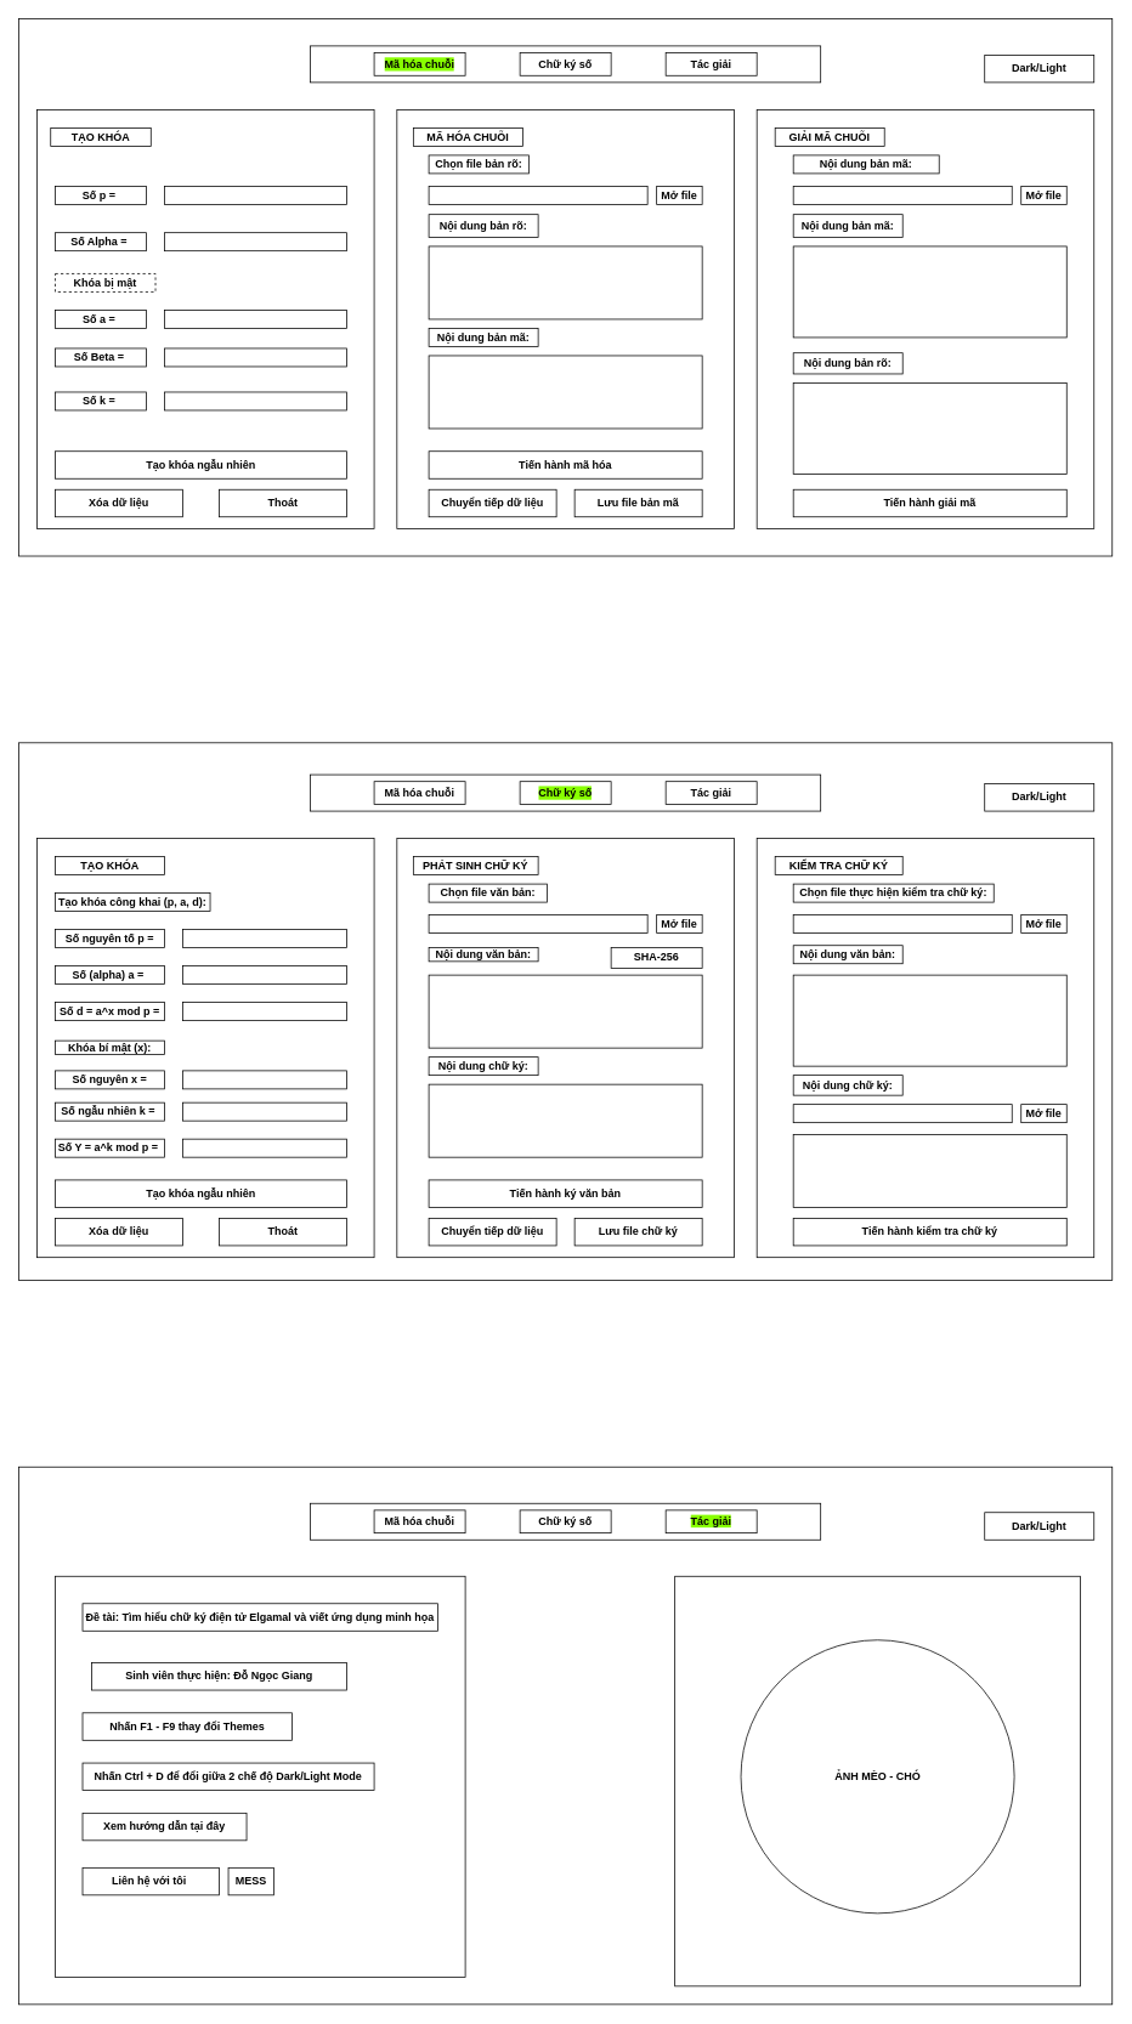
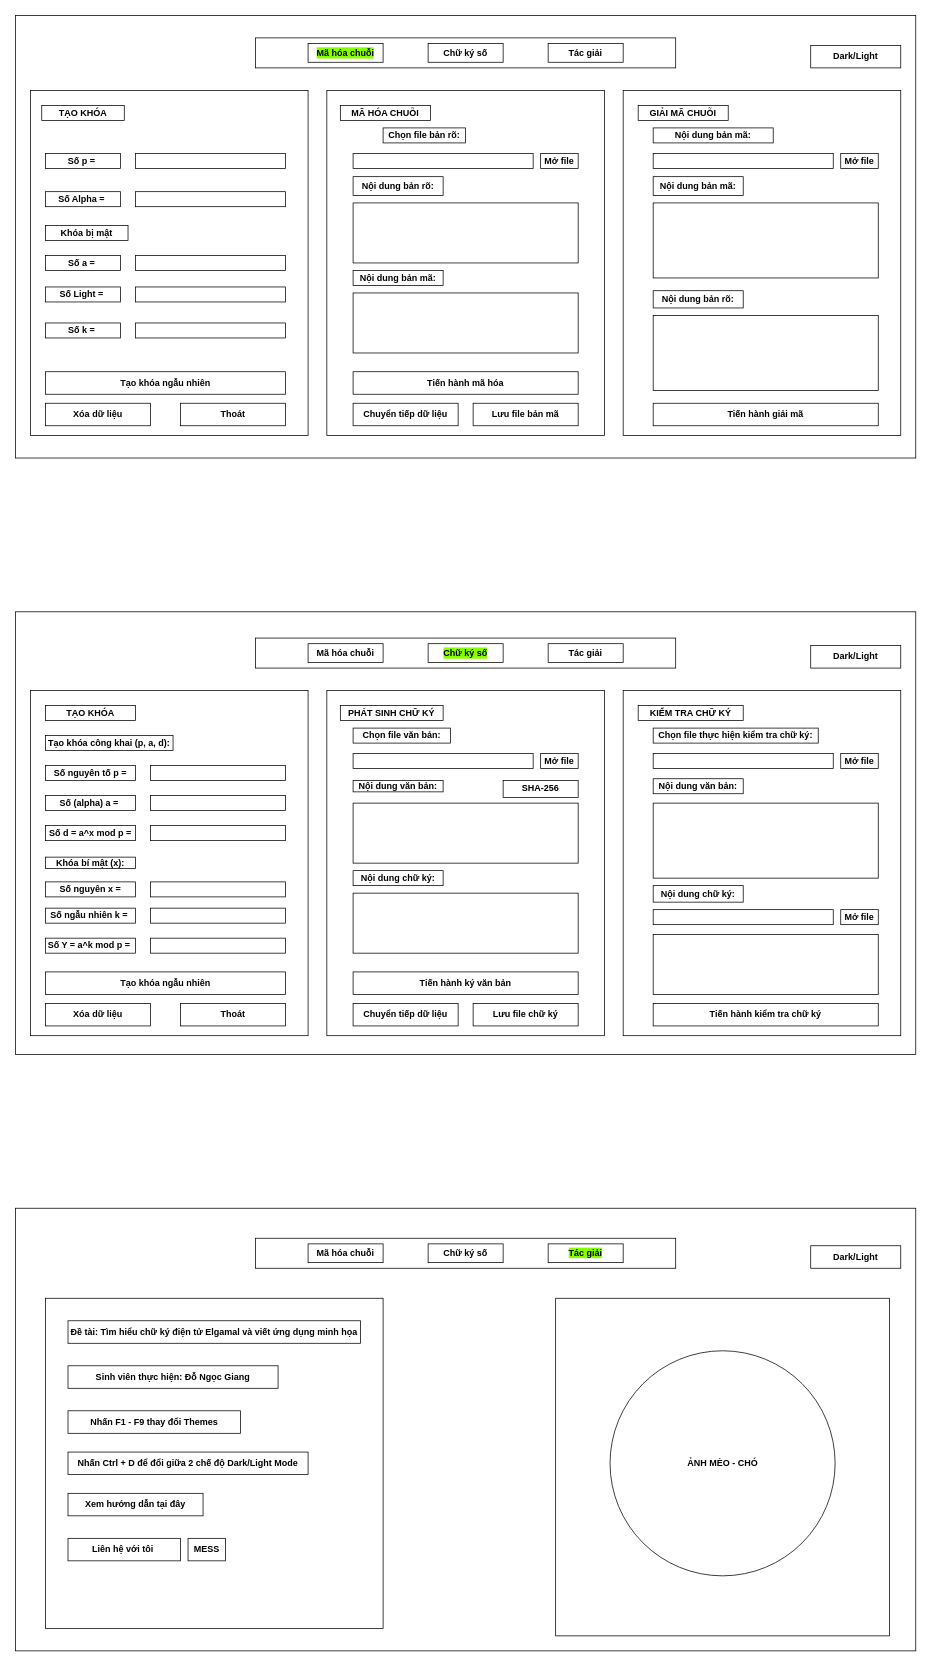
- <mxCell id="25" value="&lt;b&gt;Chọn file bản rõ:&lt;/b&gt;" style="rounded=0;whiteSpace=wrap;html=1;" vertex="1" parent="1"><mxGeometry x="470" y="170" width="110" height="20" as="geometry" /></mxCell>
+ <mxCell id="25" value="&lt;b&gt;Chọn file bản rõ:&lt;/b&gt;" style="rounded=0;whiteSpace=wrap;html=1;" vertex="1" parent="1"><mxGeometry x="510" y="170" width="110" height="20" as="geometry" /></mxCell>
- <mxCell id="36" value="&lt;b&gt;Khóa bị mật&lt;/b&gt;" style="rounded=0;whiteSpace=wrap;html=1;align=center;dashed=1;" vertex="1" parent="1"><mxGeometry x="60" y="300" width="110" height="20" as="geometry" /></mxCell>
+ <mxCell id="36" value="&lt;b&gt;Khóa bị mật&lt;/b&gt;" style="rounded=0;whiteSpace=wrap;html=1;align=center;" vertex="1" parent="1"><mxGeometry x="60" y="300" width="110" height="20" as="geometry" /></mxCell>
- <mxCell id="39" value="&lt;b&gt;Số Beta =&amp;nbsp;&lt;/b&gt;" style="rounded=0;whiteSpace=wrap;html=1;" vertex="1" parent="1"><mxGeometry x="60" y="382" width="100" height="20" as="geometry" /></mxCell>
+ <mxCell id="39" value="&lt;b&gt;Số Light =&amp;nbsp;&lt;/b&gt;" style="rounded=0;whiteSpace=wrap;html=1;" vertex="1" parent="1"><mxGeometry x="60" y="382" width="100" height="20" as="geometry" /></mxCell>
- <mxCell id="105" value="&lt;b&gt;Sinh viên thực hiện: Đỗ Ngọc Giang&lt;/b&gt;" style="rounded=0;whiteSpace=wrap;html=1;" vertex="1" parent="1"><mxGeometry x="100" y="1825" width="280" height="30" as="geometry" /></mxCell>
+ <mxCell id="105" value="&lt;b&gt;Sinh viên thực hiện: Đỗ Ngọc Giang&lt;/b&gt;" style="rounded=0;whiteSpace=wrap;html=1;" vertex="1" parent="1"><mxGeometry x="90" y="1820" width="280" height="30" as="geometry" /></mxCell>
